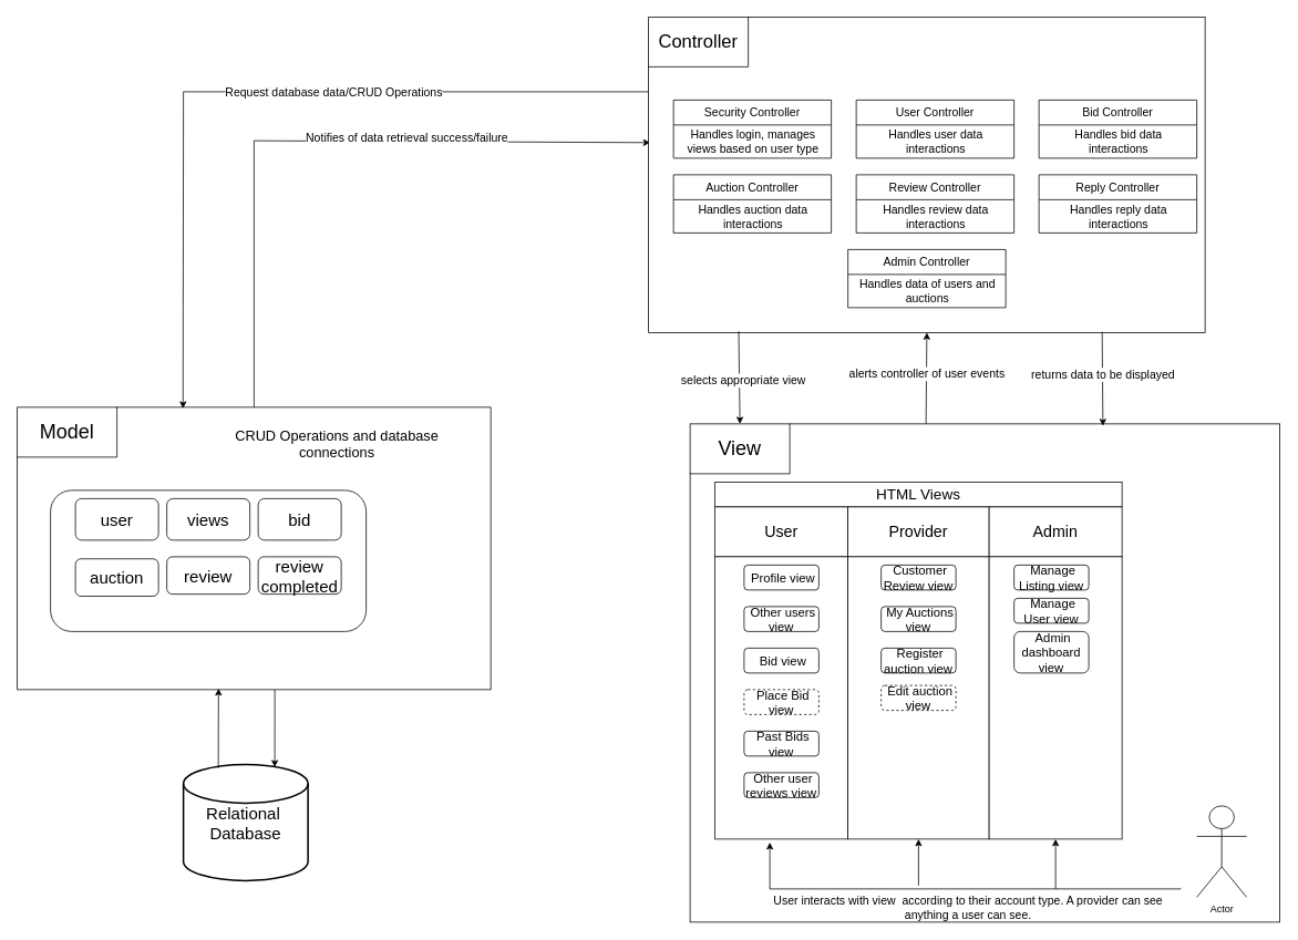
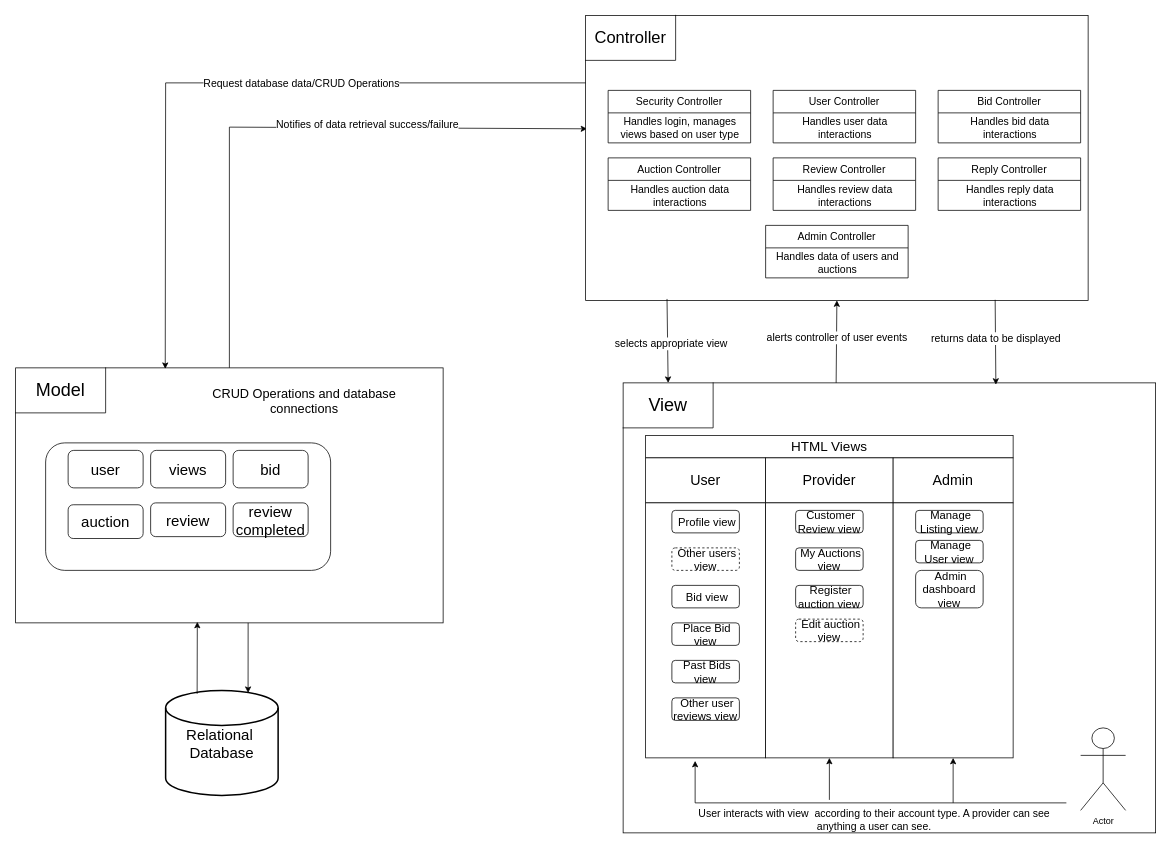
- <mxCell id="35" value="&lt;font style=&quot;font-size: 15px;&quot;&gt;&amp;nbsp;Other users view&lt;/font&gt;" style="rounded=1;whiteSpace=wrap;html=1;" parent="1" vertex="1"><mxGeometry x="895" y="730" width="90" height="30" as="geometry" /></mxCell>
+ <mxCell id="35" value="&lt;font style=&quot;font-size: 15px;&quot;&gt;&amp;nbsp;Other users view&lt;/font&gt;" style="rounded=1;whiteSpace=wrap;html=1;dashed=1;" parent="1" vertex="1"><mxGeometry x="895" y="730" width="90" height="30" as="geometry" /></mxCell>
- <mxCell id="37" value="&lt;font style=&quot;font-size: 15px;&quot;&gt;&amp;nbsp;Place Bid view&lt;/font&gt;" style="rounded=1;whiteSpace=wrap;html=1;dashed=1;" parent="1" vertex="1"><mxGeometry x="895" y="830" width="90" height="30" as="geometry" /></mxCell>
+ <mxCell id="37" value="&lt;font style=&quot;font-size: 15px;&quot;&gt;&amp;nbsp;Place Bid view&lt;/font&gt;" style="rounded=1;whiteSpace=wrap;html=1;" parent="1" vertex="1"><mxGeometry x="895" y="830" width="90" height="30" as="geometry" /></mxCell>
